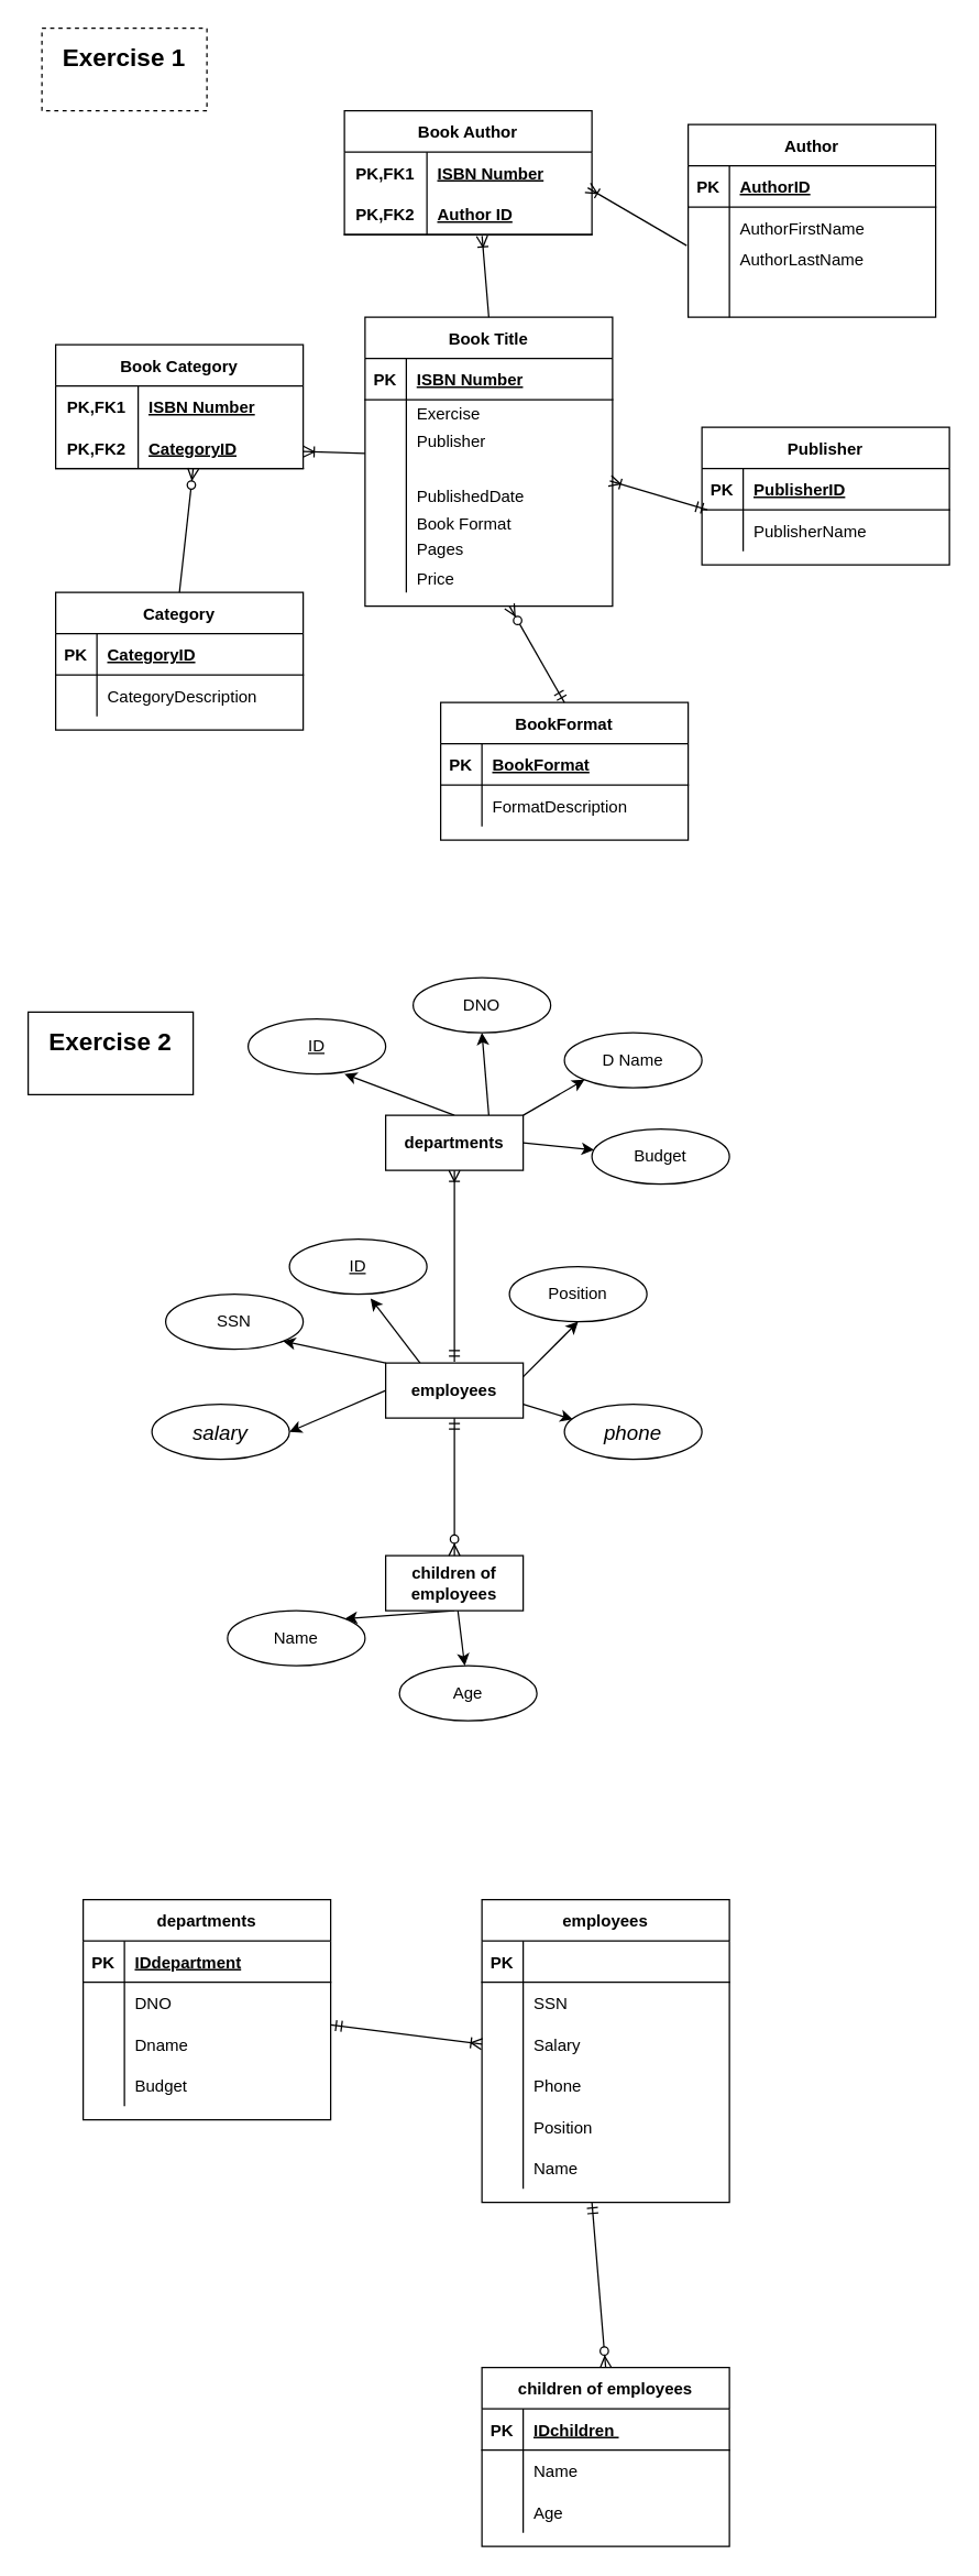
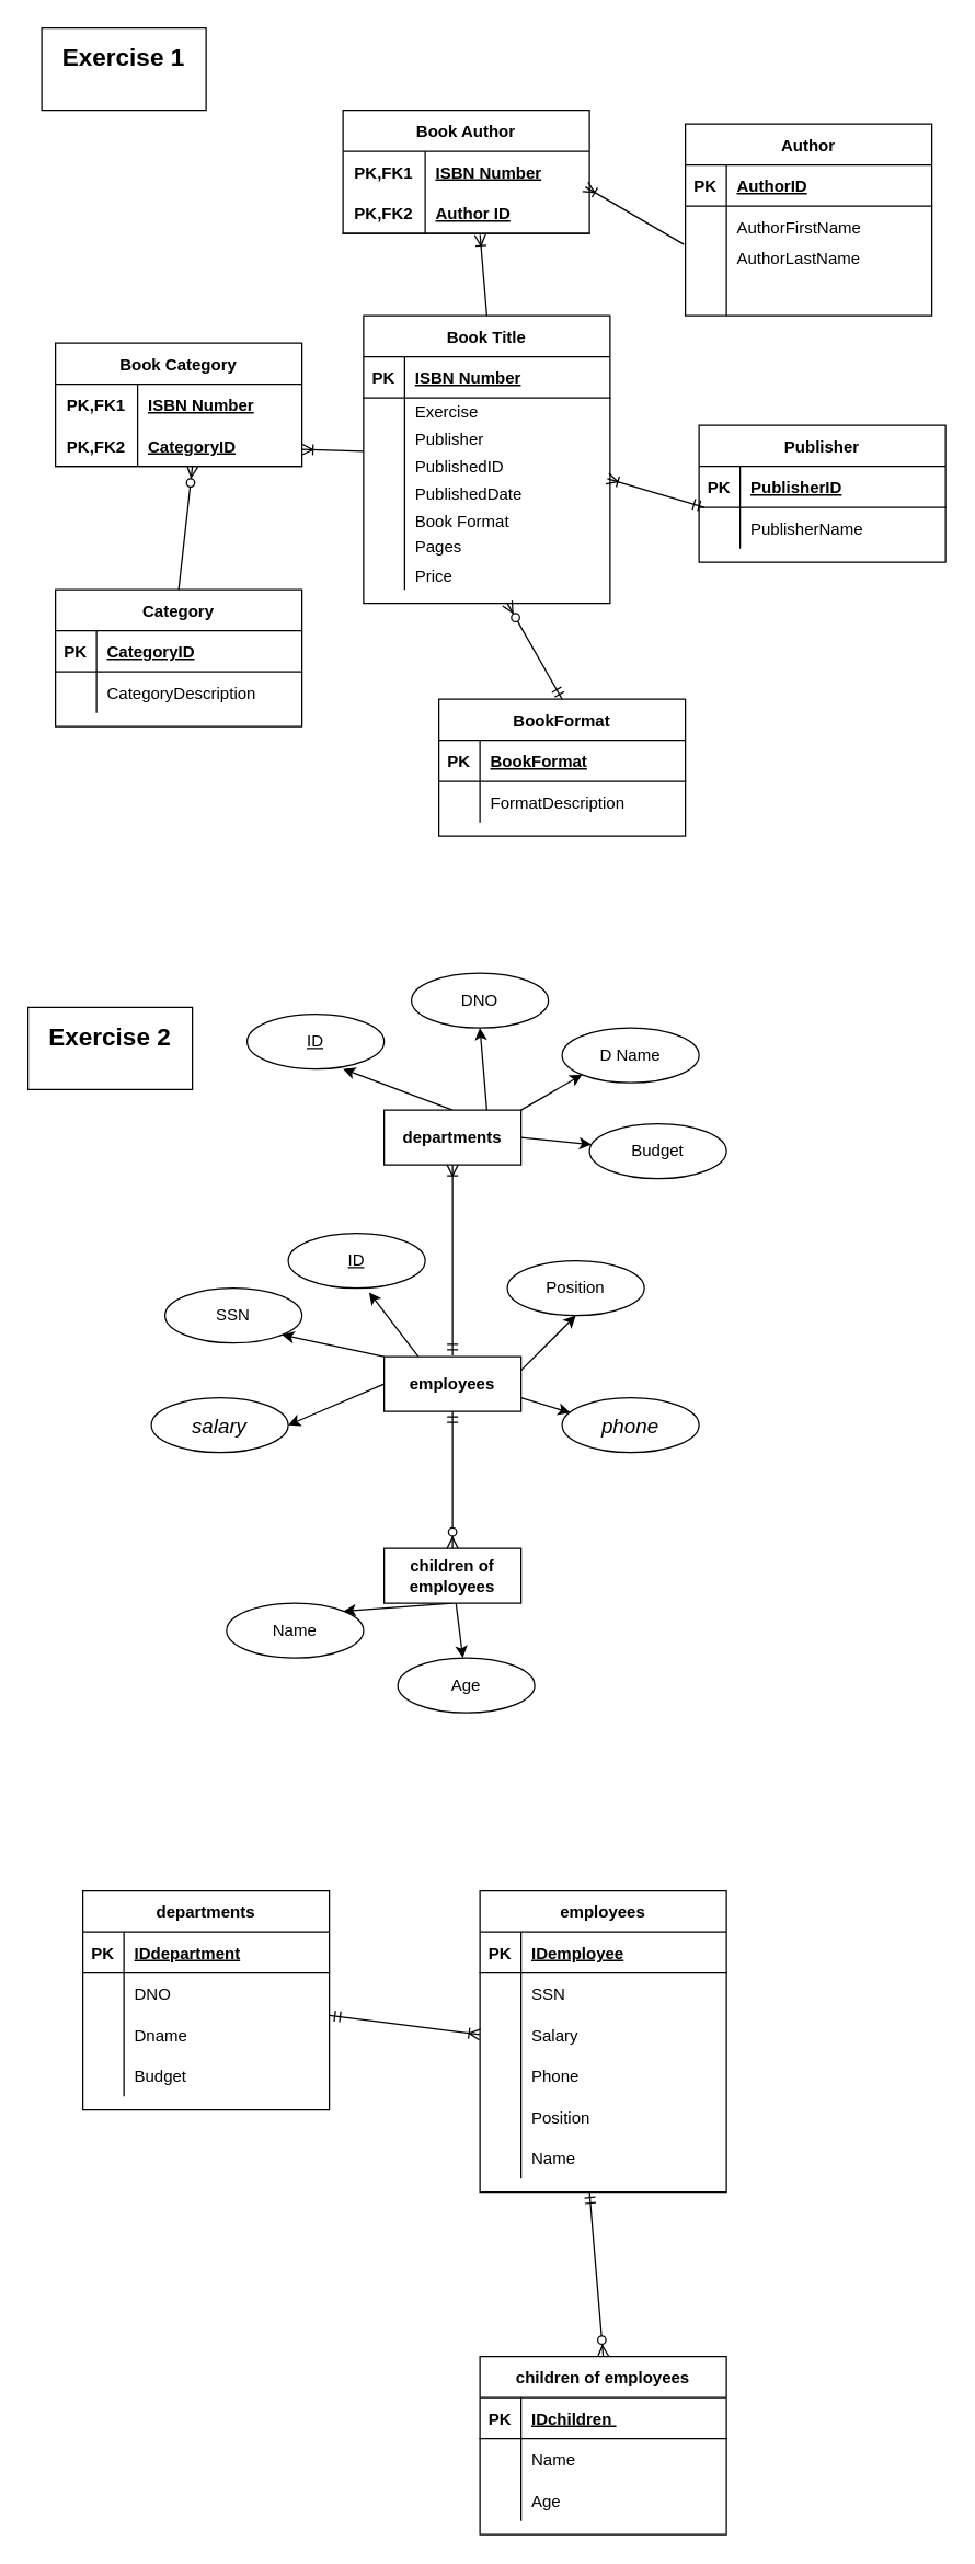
- <mxCell id="81" value="&lt;h4 style=&quot;box-sizing: inherit ; font-family: &amp;#34;muli&amp;#34; , sans-serif ; line-height: 1.1 ; margin-top: 10px ; margin-bottom: 10px ; font-size: 18px ; background-color: rgb(255 , 255 , 255)&quot;&gt;&lt;span style=&quot;box-sizing: inherit&quot;&gt;Exercise 1&lt;/span&gt;&lt;/h4&gt;&lt;div&gt;&lt;span style=&quot;box-sizing: inherit&quot;&gt;&lt;br&gt;&lt;/span&gt;&lt;/div&gt;" style="whiteSpace=wrap;html=1;dashed=1;" vertex="1" parent="1"><mxGeometry x="30" width="120" height="60" as="geometry" y="20" /></mxCell>
+ <mxCell id="81" value="&lt;h4 style=&quot;box-sizing: inherit ; font-family: &amp;#34;muli&amp;#34; , sans-serif ; line-height: 1.1 ; margin-top: 10px ; margin-bottom: 10px ; font-size: 18px ; background-color: rgb(255 , 255 , 255)&quot;&gt;&lt;span style=&quot;box-sizing: inherit&quot;&gt;Exercise 1&lt;/span&gt;&lt;/h4&gt;&lt;div&gt;&lt;span style=&quot;box-sizing: inherit&quot;&gt;&lt;br&gt;&lt;/span&gt;&lt;/div&gt;" style="whiteSpace=wrap;html=1;" vertex="1" parent="1"><mxGeometry x="30" width="120" height="60" as="geometry" y="20" /></mxCell>
+ <mxCell id="34" value="PublishedID" style="shape=partialRectangle;connectable=0;fillColor=none;top=0;left=0;bottom=0;right=0;align=left;spacingLeft=6;overflow=hidden;" vertex="1" parent="32"><mxGeometry x="30" width="150" height="20" as="geometry" /></mxCell>
+ <mxCell id="125" value="IDemployee" style="shape=partialRectangle;connectable=0;fillColor=none;top=0;left=0;bottom=0;right=0;align=left;spacingLeft=6;fontStyle=5;overflow=hidden;" vertex="1" parent="123"><mxGeometry x="30" width="150" height="30" as="geometry" /></mxCell>
